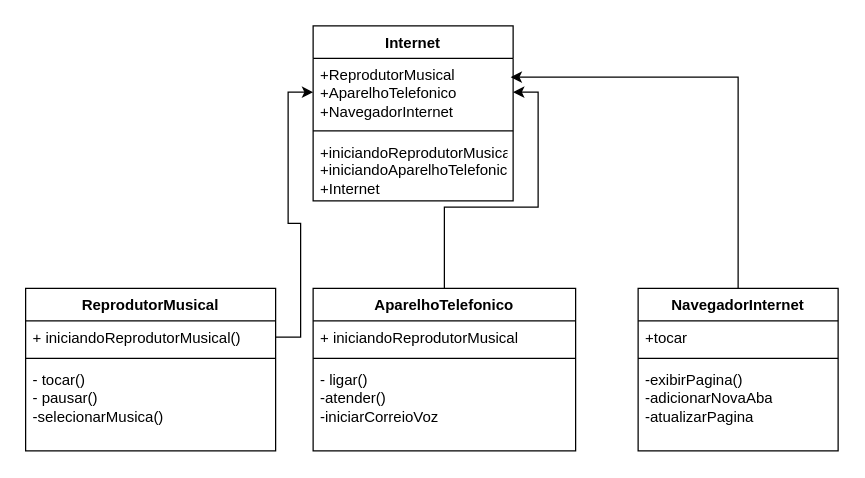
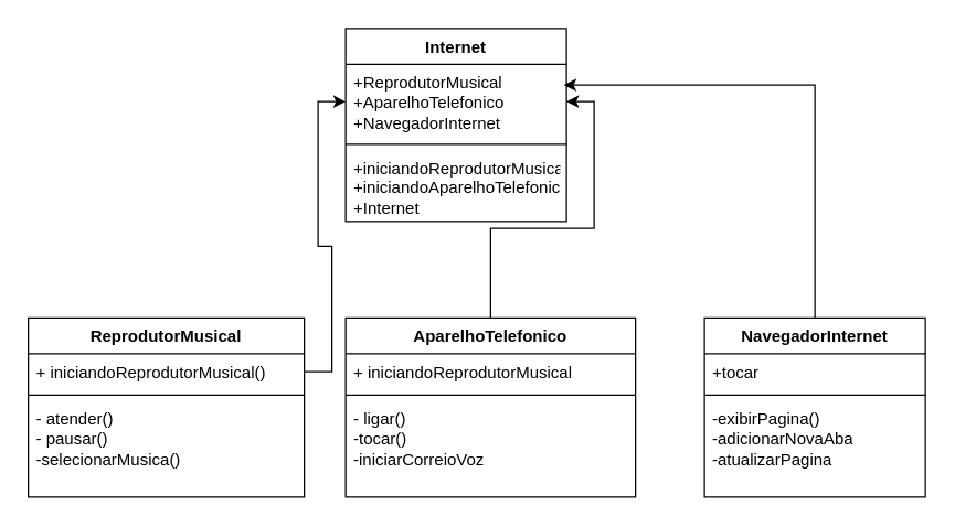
- <mxCell id="9" value="- tocar()&lt;div&gt;- pausar()&lt;/div&gt;&lt;div&gt;-selecionarMusica()&lt;/div&gt;&lt;div&gt;&lt;br&gt;&lt;/div&gt;" style="text;strokeColor=none;fillColor=none;align=left;verticalAlign=top;spacingLeft=4;spacingRight=4;overflow=hidden;rotatable=0;points=[[0,0.5],[1,0.5]];portConstraint=eastwest;whiteSpace=wrap;html=1;" vertex="1" parent="6"><mxGeometry y="60" width="200" height="70" as="geometry" /></mxCell>
+ <mxCell id="9" value="- atender()&lt;div&gt;- pausar()&lt;/div&gt;&lt;div&gt;-selecionarMusica()&lt;/div&gt;&lt;div&gt;&lt;br&gt;&lt;/div&gt;" style="text;strokeColor=none;fillColor=none;align=left;verticalAlign=top;spacingLeft=4;spacingRight=4;overflow=hidden;rotatable=0;points=[[0,0.5],[1,0.5]];portConstraint=eastwest;whiteSpace=wrap;html=1;" vertex="1" parent="6"><mxGeometry y="60" width="200" height="70" as="geometry" /></mxCell>
- <mxCell id="14" value="- ligar()&lt;div&gt;-atender()&lt;/div&gt;&lt;div&gt;-iniciarCorreioVoz&lt;/div&gt;&lt;div&gt;&lt;br&gt;&lt;/div&gt;" style="text;strokeColor=none;fillColor=none;align=left;verticalAlign=top;spacingLeft=4;spacingRight=4;overflow=hidden;rotatable=0;points=[[0,0.5],[1,0.5]];portConstraint=eastwest;whiteSpace=wrap;html=1;" vertex="1" parent="11"><mxGeometry y="60" width="210" height="70" as="geometry" /></mxCell>
+ <mxCell id="14" value="- ligar()&lt;div&gt;-tocar()&lt;/div&gt;&lt;div&gt;-iniciarCorreioVoz&lt;/div&gt;&lt;div&gt;&lt;br&gt;&lt;/div&gt;" style="text;strokeColor=none;fillColor=none;align=left;verticalAlign=top;spacingLeft=4;spacingRight=4;overflow=hidden;rotatable=0;points=[[0,0.5],[1,0.5]];portConstraint=eastwest;whiteSpace=wrap;html=1;" vertex="1" parent="11"><mxGeometry y="60" width="210" height="70" as="geometry" /></mxCell>
